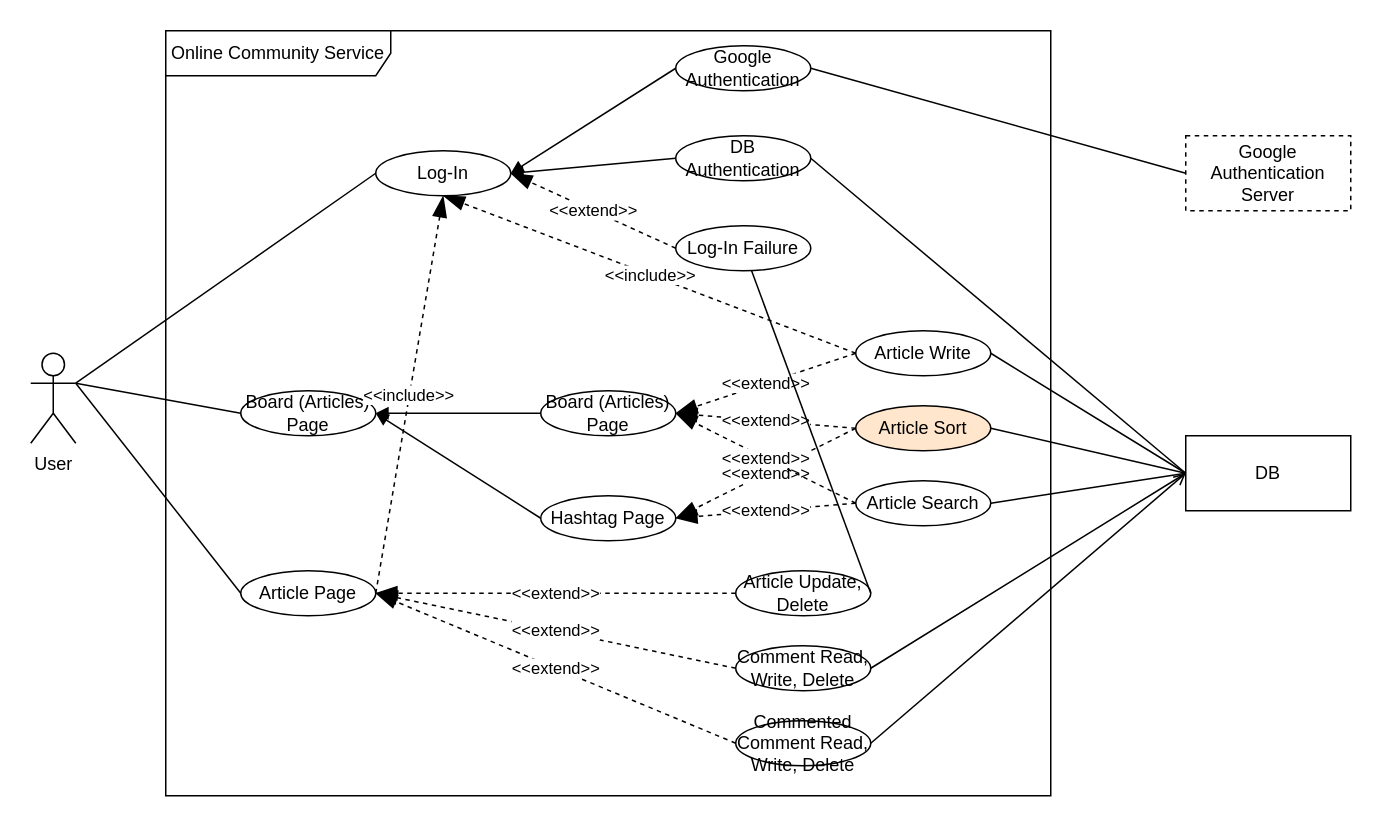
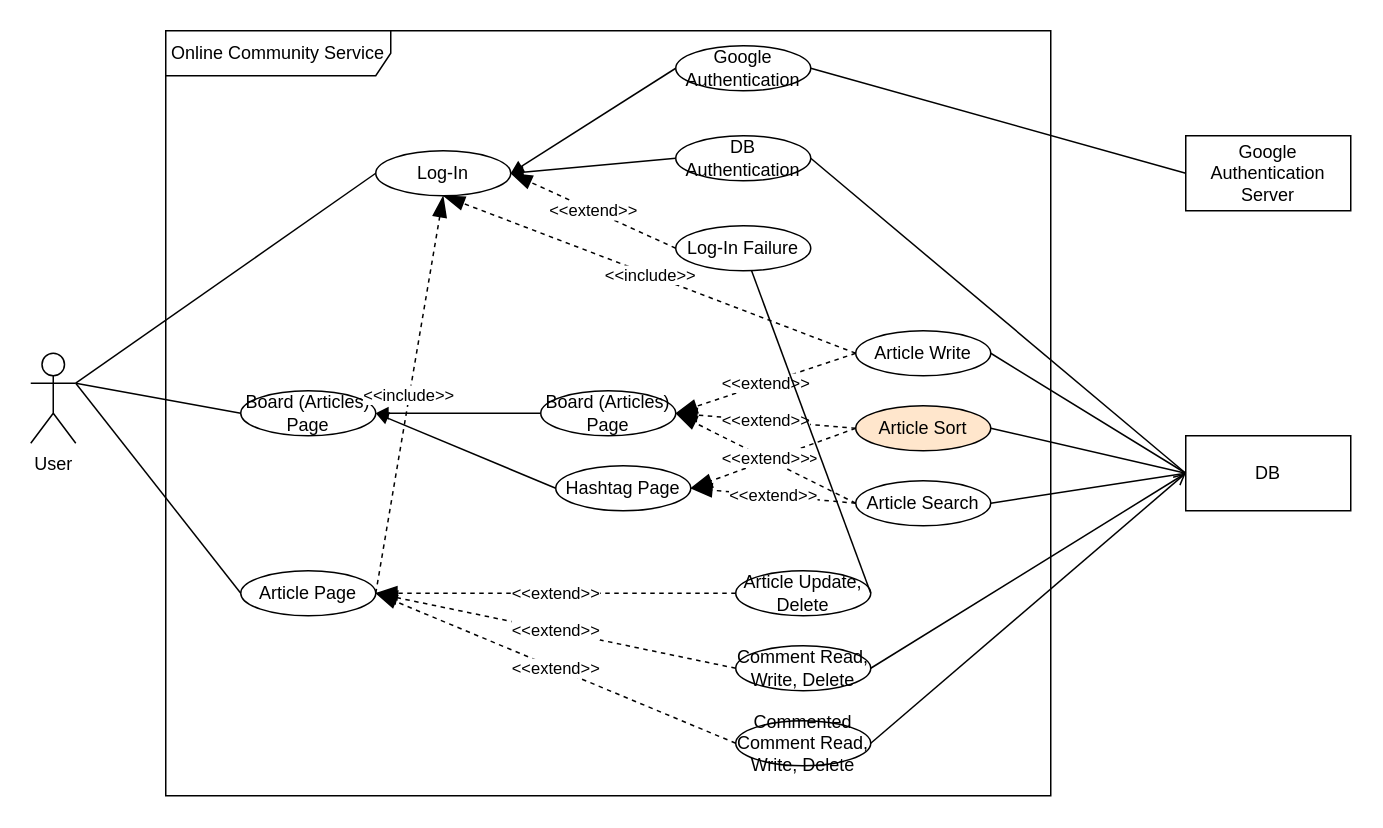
- <mxCell id="37" value="Google Authentication Server" style="html=1;whiteSpace=wrap;dashed=1;" vertex="1" parent="1"><mxGeometry x="790" y="90" width="110" height="50" as="geometry" /></mxCell>
+ <mxCell id="37" value="Google Authentication Server" style="html=1;whiteSpace=wrap;" vertex="1" parent="1"><mxGeometry x="790" y="90" width="110" height="50" as="geometry" /></mxCell>
- <mxCell id="11" value="Hashtag Page" style="ellipse;whiteSpace=wrap;html=1;" vertex="1" parent="1"><mxGeometry x="360" y="330" width="90" height="30" as="geometry" /></mxCell>
+ <mxCell id="11" value="Hashtag Page" style="ellipse;whiteSpace=wrap;html=1;" vertex="1" parent="1"><mxGeometry x="370" y="310" width="90" height="30" as="geometry" /></mxCell>
